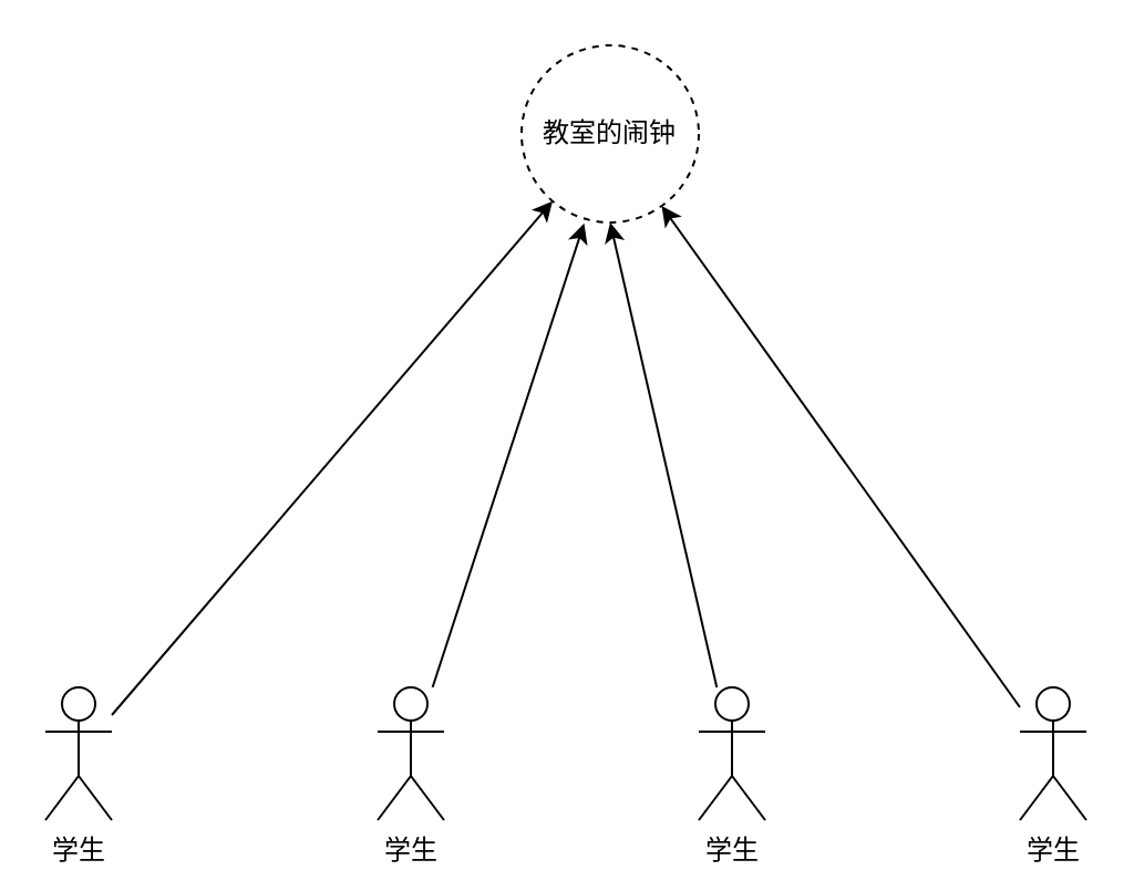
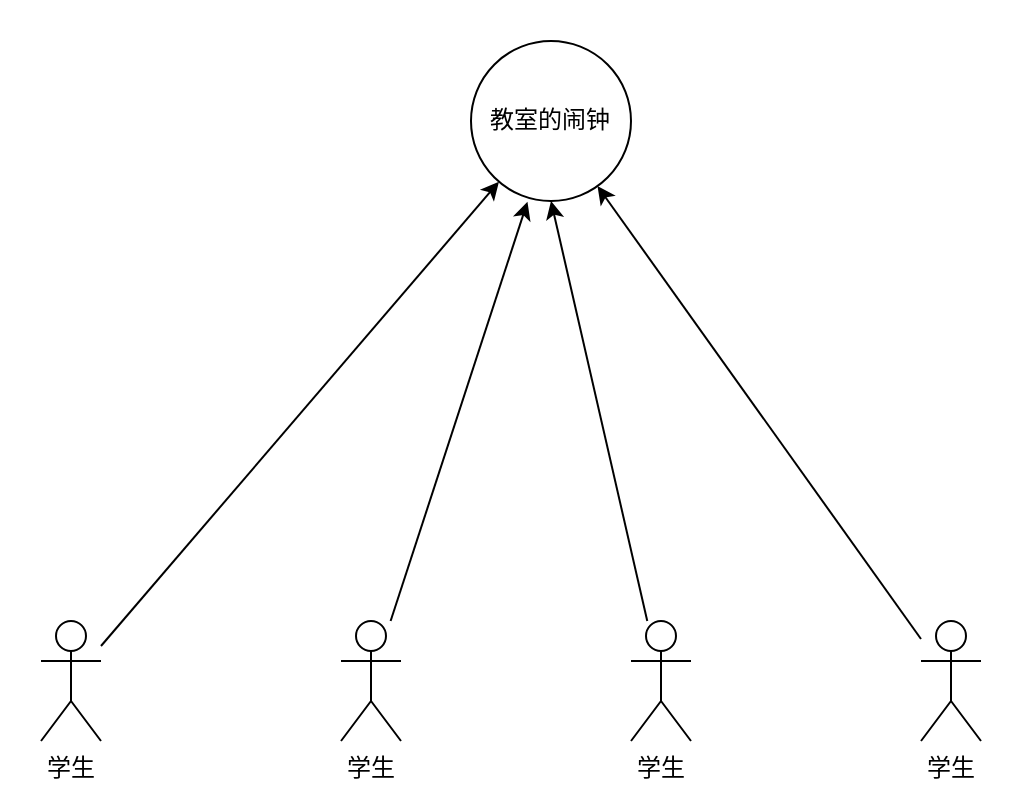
- <mxCell id="2" value="教室的闹钟" style="ellipse;whiteSpace=wrap;html=1;aspect=fixed;dashed=1;" parent="1" vertex="1"><mxGeometry x="235" y="20" width="80" height="80" as="geometry" /></mxCell>
+ <mxCell id="2" value="教室的闹钟" style="ellipse;whiteSpace=wrap;html=1;aspect=fixed;" parent="1" vertex="1"><mxGeometry x="235" y="20" width="80" height="80" as="geometry" /></mxCell>
